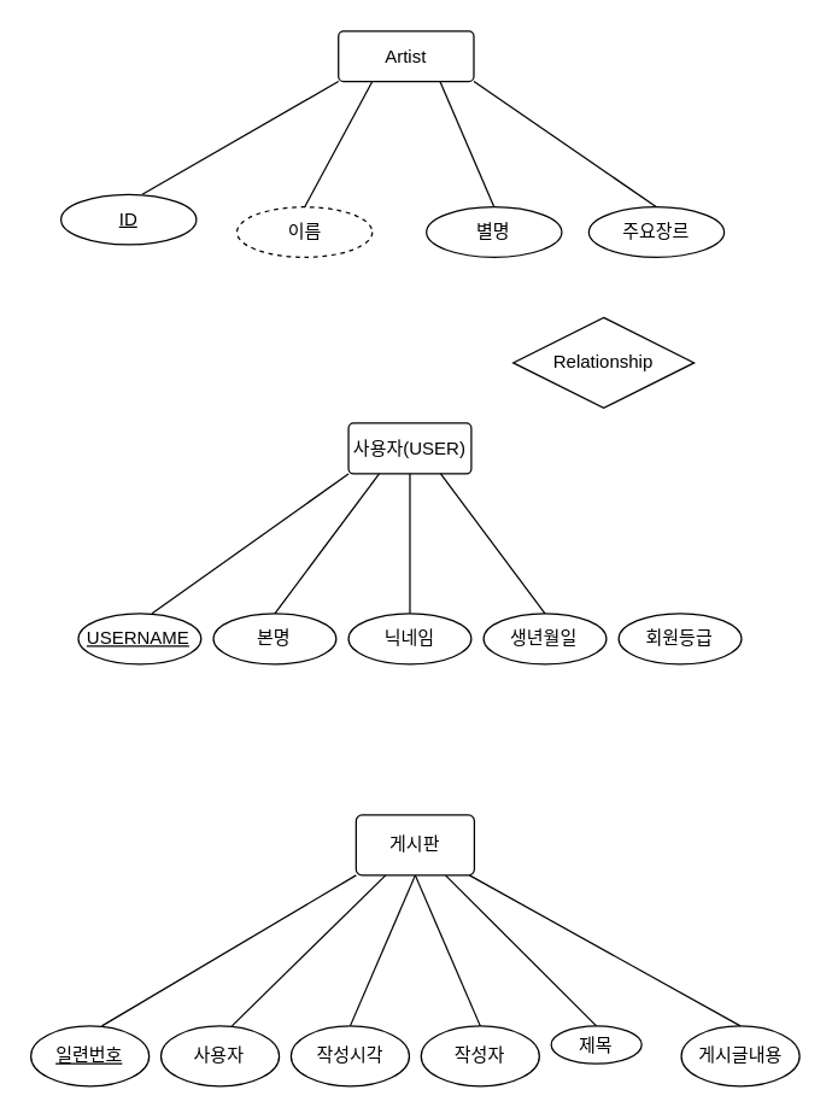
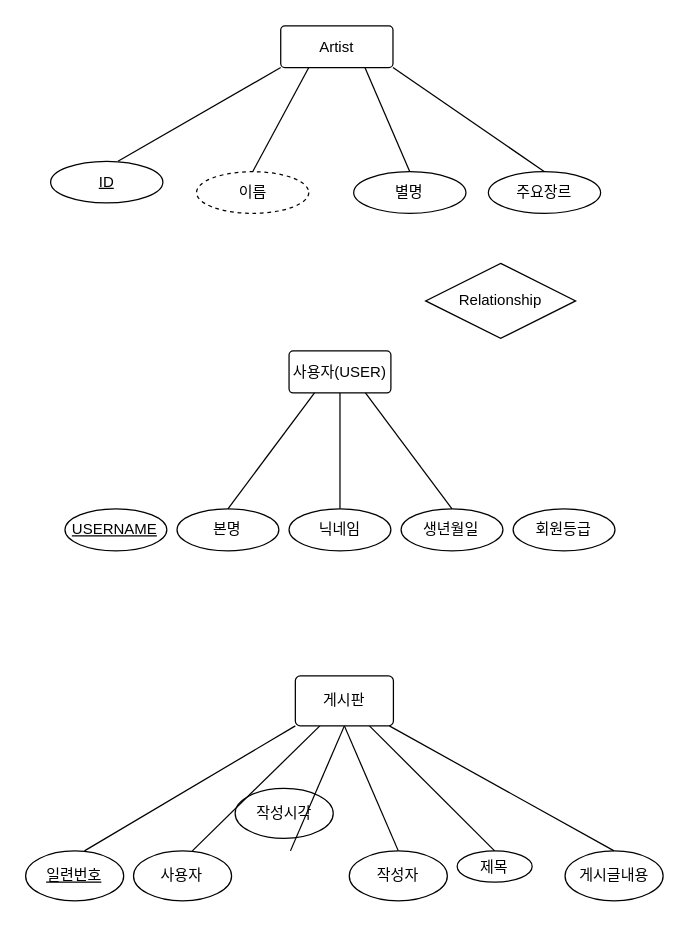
- <mxCell id="9" value="" style="endArrow=none;html=1;rounded=0;entryX=0;entryY=1;entryDx=0;entryDy=0;exitX=0.6;exitY=0;exitDx=0;exitDy=0;exitPerimeter=0;" edge="1" parent="2" source="3" target="8"><mxGeometry width="50" height="50" relative="1" as="geometry"><mxPoint x="8.148" y="134.737" as="sourcePoint" /><mxPoint x="48.889" y="92.632" as="targetPoint" /></mxGeometry></mxCell>
- <mxCell id="19" value="작성시각" style="ellipse;whiteSpace=wrap;html=1;align=center;" vertex="1" parent="13"><mxGeometry x="172.615" y="140" width="78.462" height="40" as="geometry" /></mxCell>
+ <mxCell id="19" value="작성시각" style="ellipse;whiteSpace=wrap;html=1;align=center;" vertex="1" parent="13"><mxGeometry x="167.615" y="90" width="78.462" height="40" as="geometry" /></mxCell>
